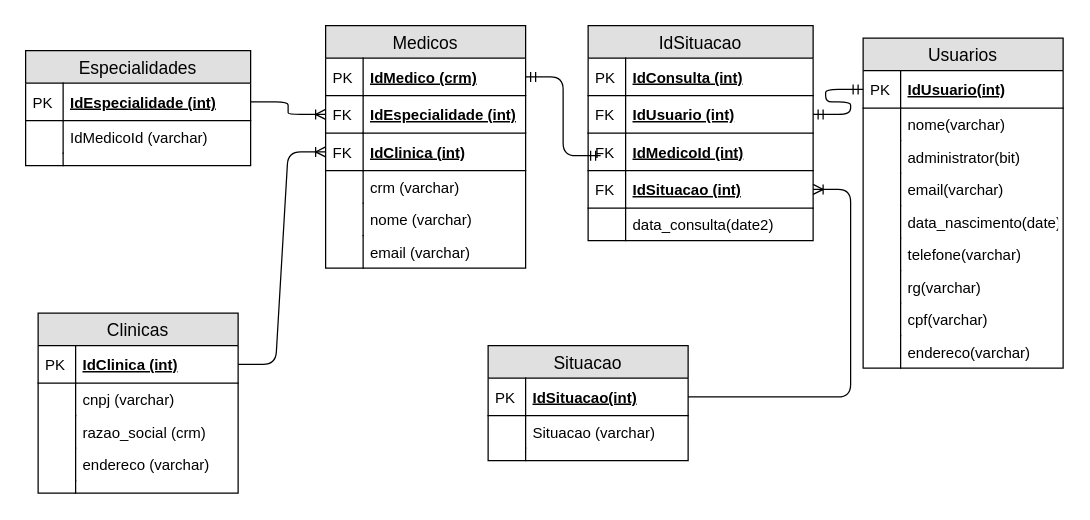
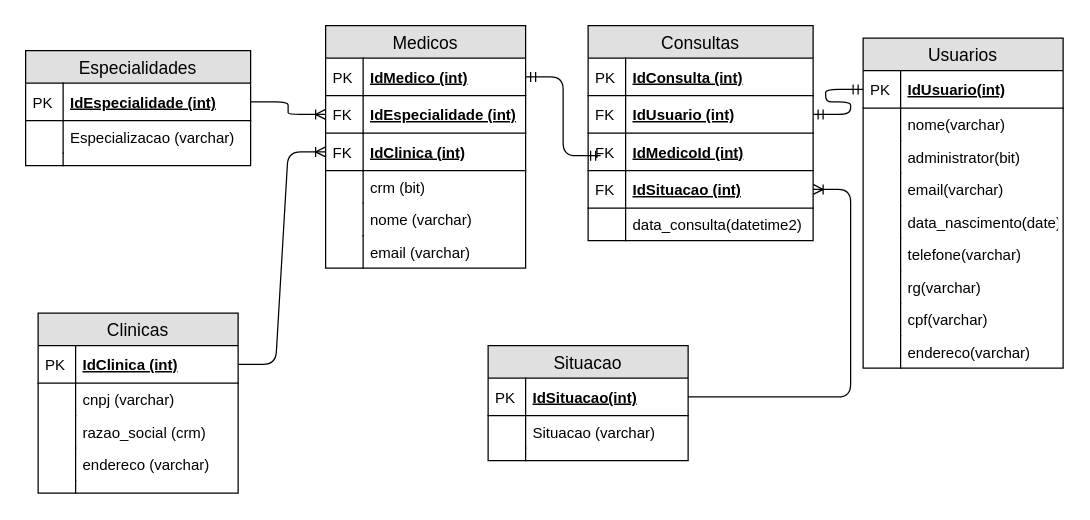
- <mxCell id="2" value="IdSituacao" style="swimlane;fontStyle=0;childLayout=stackLayout;horizontal=1;startSize=26;fillColor=#e0e0e0;horizontalStack=0;resizeParent=1;resizeParentMax=0;resizeLast=0;collapsible=1;marginBottom=0;swimlaneFillColor=#ffffff;align=center;fontSize=14;" parent="1" vertex="1"><mxGeometry x="470" y="20" width="180" height="172" as="geometry" /></mxCell>
+ <mxCell id="2" value="Consultas" style="swimlane;fontStyle=0;childLayout=stackLayout;horizontal=1;startSize=26;fillColor=#e0e0e0;horizontalStack=0;resizeParent=1;resizeParentMax=0;resizeLast=0;collapsible=1;marginBottom=0;swimlaneFillColor=#ffffff;align=center;fontSize=14;" parent="1" vertex="1"><mxGeometry x="470" y="20" width="180" height="172" as="geometry" /></mxCell>
- <mxCell id="22" value="IdMedico (crm)" style="shape=partialRectangle;top=0;left=0;right=0;bottom=1;align=left;verticalAlign=middle;fillColor=none;spacingLeft=34;spacingRight=4;overflow=hidden;rotatable=0;points=[[0,0.5],[1,0.5]];portConstraint=eastwest;dropTarget=0;fontStyle=5;fontSize=12;" parent="21" vertex="1"><mxGeometry y="26" width="160" height="30" as="geometry" /></mxCell>
+ <mxCell id="22" value="IdMedico (int)" style="shape=partialRectangle;top=0;left=0;right=0;bottom=1;align=left;verticalAlign=middle;fillColor=none;spacingLeft=34;spacingRight=4;overflow=hidden;rotatable=0;points=[[0,0.5],[1,0.5]];portConstraint=eastwest;dropTarget=0;fontStyle=5;fontSize=12;" parent="21" vertex="1"><mxGeometry y="26" width="160" height="30" as="geometry" /></mxCell>
- <mxCell id="17" value="IdMedicoId (varchar)" style="shape=partialRectangle;top=0;left=0;right=0;bottom=0;align=left;verticalAlign=top;fillColor=none;spacingLeft=34;spacingRight=4;overflow=hidden;rotatable=0;points=[[0,0.5],[1,0.5]];portConstraint=eastwest;dropTarget=0;fontSize=12;" parent="14" vertex="1"><mxGeometry y="56" width="180" height="26" as="geometry" /></mxCell>
+ <mxCell id="17" value="Especializacao (varchar)" style="shape=partialRectangle;top=0;left=0;right=0;bottom=0;align=left;verticalAlign=top;fillColor=none;spacingLeft=34;spacingRight=4;overflow=hidden;rotatable=0;points=[[0,0.5],[1,0.5]];portConstraint=eastwest;dropTarget=0;fontSize=12;" parent="14" vertex="1"><mxGeometry y="56" width="180" height="26" as="geometry" /></mxCell>
- <mxCell id="28" value="crm (varchar)" style="shape=partialRectangle;top=0;left=0;right=0;bottom=0;align=left;verticalAlign=top;fillColor=none;spacingLeft=34;spacingRight=4;overflow=hidden;rotatable=0;points=[[0,0.5],[1,0.5]];portConstraint=eastwest;dropTarget=0;fontSize=12;" parent="21" vertex="1"><mxGeometry y="116" width="160" height="26" as="geometry" /></mxCell>
+ <mxCell id="28" value="crm (bit)" style="shape=partialRectangle;top=0;left=0;right=0;bottom=0;align=left;verticalAlign=top;fillColor=none;spacingLeft=34;spacingRight=4;overflow=hidden;rotatable=0;points=[[0,0.5],[1,0.5]];portConstraint=eastwest;dropTarget=0;fontSize=12;" parent="21" vertex="1"><mxGeometry y="116" width="160" height="26" as="geometry" /></mxCell>
- <mxCell id="12" value="data_consulta(date2)" style="shape=partialRectangle;top=0;left=0;right=0;bottom=0;align=left;verticalAlign=top;fillColor=none;spacingLeft=34;spacingRight=4;overflow=hidden;rotatable=0;points=[[0,0.5],[1,0.5]];portConstraint=eastwest;dropTarget=0;fontSize=12;" parent="2" vertex="1"><mxGeometry y="146" width="180" height="26" as="geometry" /></mxCell>
+ <mxCell id="12" value="data_consulta(datetime2)" style="shape=partialRectangle;top=0;left=0;right=0;bottom=0;align=left;verticalAlign=top;fillColor=none;spacingLeft=34;spacingRight=4;overflow=hidden;rotatable=0;points=[[0,0.5],[1,0.5]];portConstraint=eastwest;dropTarget=0;fontSize=12;" parent="2" vertex="1"><mxGeometry y="146" width="180" height="26" as="geometry" /></mxCell>
